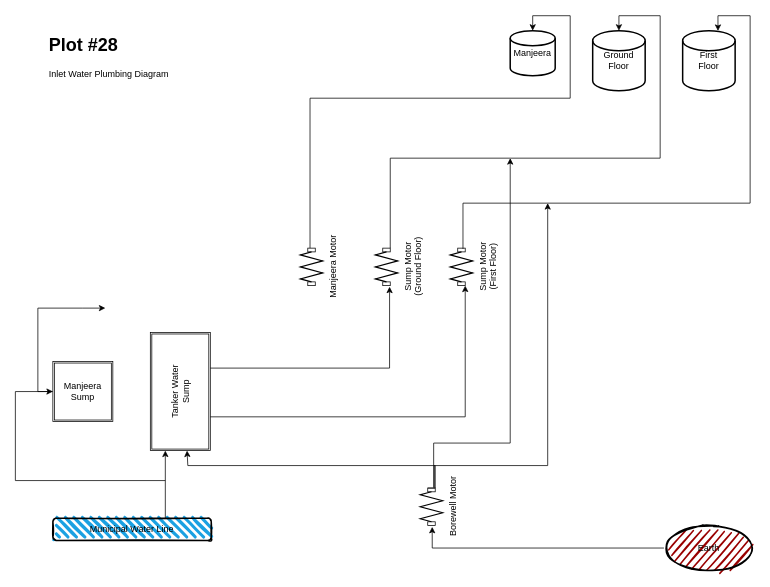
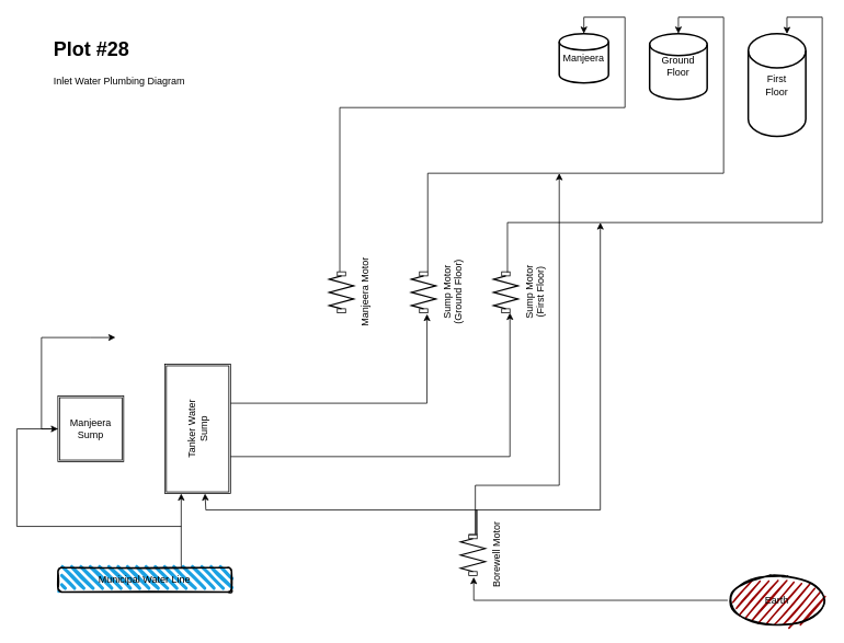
- <mxCell id="4" value="First&lt;br&gt;Floor" style="strokeWidth=2;html=1;shape=mxgraph.flowchart.database;whiteSpace=wrap;" parent="1" vertex="1"><mxGeometry x="910" y="40" width="70" height="80" as="geometry" /></mxCell>
+ <mxCell id="4" value="First&lt;br&gt;Floor" style="strokeWidth=2;html=1;shape=mxgraph.flowchart.database;whiteSpace=wrap;" parent="1" vertex="1"><mxGeometry x="910" y="40" width="70" height="125" as="geometry" /></mxCell>
